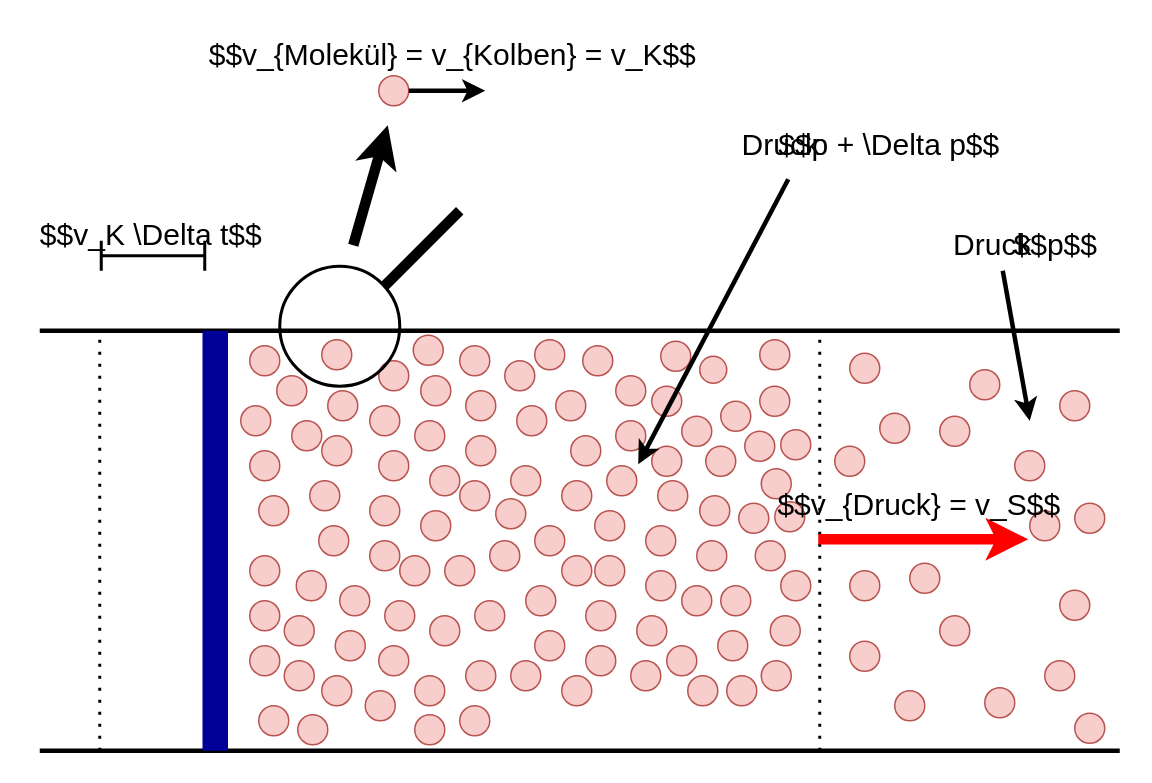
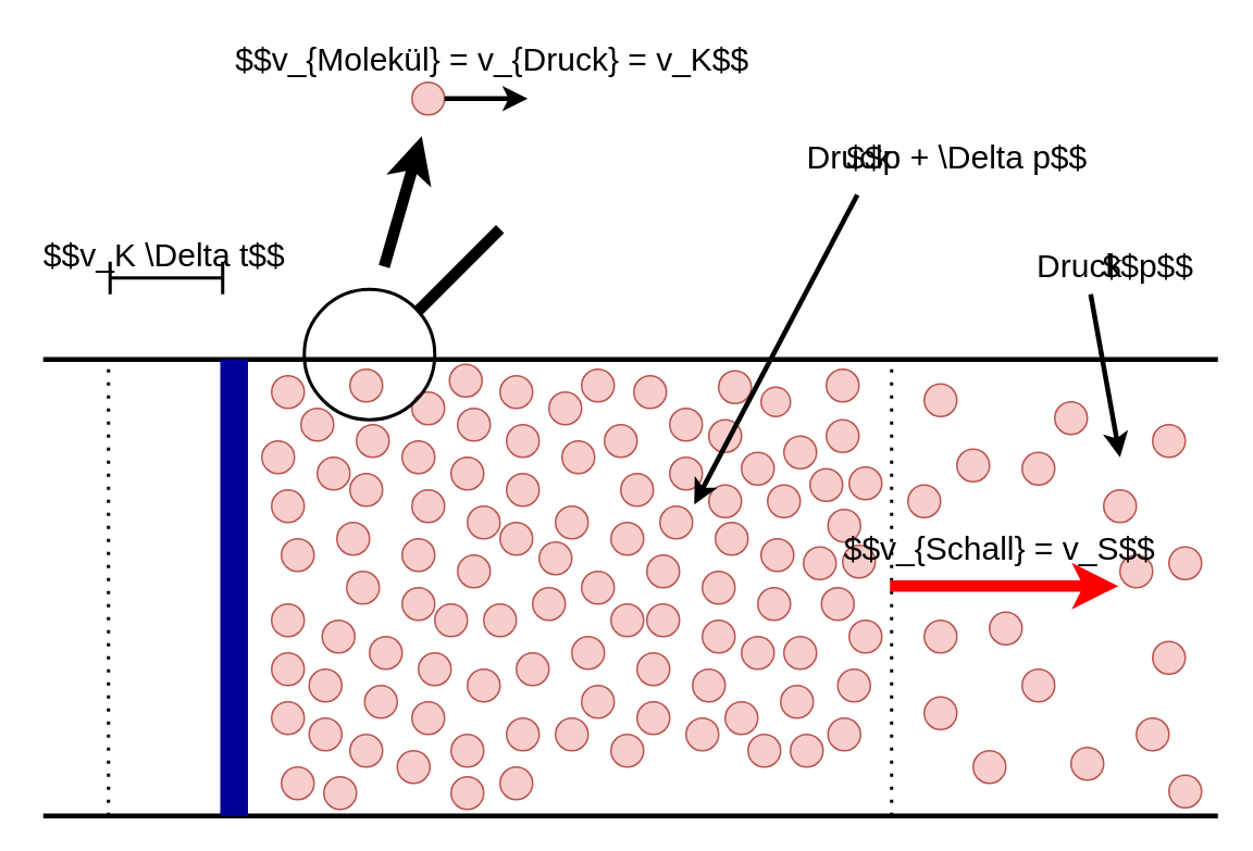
- <mxCell id="134" value="$$v_{Molekül} = v_{Kolben} = v_K$$" style="text;html=1;resizable=0;autosize=1;align=center;verticalAlign=middle;points=[];fillColor=none;strokeColor=none;rounded=0;fontSize=20;" parent="1" vertex="1"><mxGeometry x="131" y="20" width="340" height="30" as="geometry" /></mxCell>
+ <mxCell id="134" value="$$v_{Molekül} = v_{Druck} = v_K$$" style="text;html=1;resizable=0;autosize=1;align=center;verticalAlign=middle;points=[];fillColor=none;strokeColor=none;rounded=0;fontSize=20;" parent="1" vertex="1"><mxGeometry x="131" y="20" width="340" height="30" as="geometry" /></mxCell>
- <mxCell id="128" value="$$v_{Druck} = v_S$$" style="text;html=1;resizable=0;autosize=1;align=center;verticalAlign=middle;points=[];fillColor=none;strokeColor=none;rounded=0;fontSize=20;" parent="1" vertex="1"><mxGeometry x="507" y="320" width="210" height="30" as="geometry" /></mxCell>
+ <mxCell id="128" value="$$v_{Schall} = v_S$$" style="text;html=1;resizable=0;autosize=1;align=center;verticalAlign=middle;points=[];fillColor=none;strokeColor=none;rounded=0;fontSize=20;" parent="1" vertex="1"><mxGeometry x="507" y="320" width="210" height="30" as="geometry" /></mxCell>
